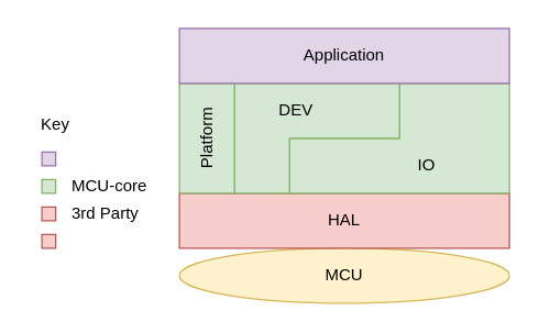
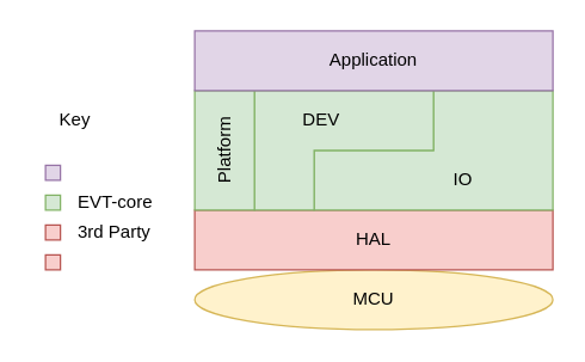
- <mxCell id="11" value="Key" style="text;html=1;strokeColor=none;fillColor=none;align=center;verticalAlign=middle;whiteSpace=wrap;rounded=0;" vertex="1" parent="1"><mxGeometry x="20" y="80" width="40" height="20" as="geometry" /></mxCell>
+ <mxCell id="11" value="Key" style="text;html=1;strokeColor=none;fillColor=none;align=center;verticalAlign=middle;whiteSpace=wrap;rounded=0;" vertex="1" parent="1"><mxGeometry x="30" y="70" width="40" height="20" as="geometry" /></mxCell>
- <mxCell id="14" value="MCU-core" style="text;html=1;strokeColor=none;fillColor=none;align=left;verticalAlign=middle;whiteSpace=wrap;rounded=0;" vertex="1" parent="1"><mxGeometry x="50" y="125" width="60" height="20" as="geometry" /></mxCell>
+ <mxCell id="14" value="EVT-core" style="text;html=1;strokeColor=none;fillColor=none;align=left;verticalAlign=middle;whiteSpace=wrap;rounded=0;" vertex="1" parent="1"><mxGeometry x="50" y="125" width="60" height="20" as="geometry" /></mxCell>
